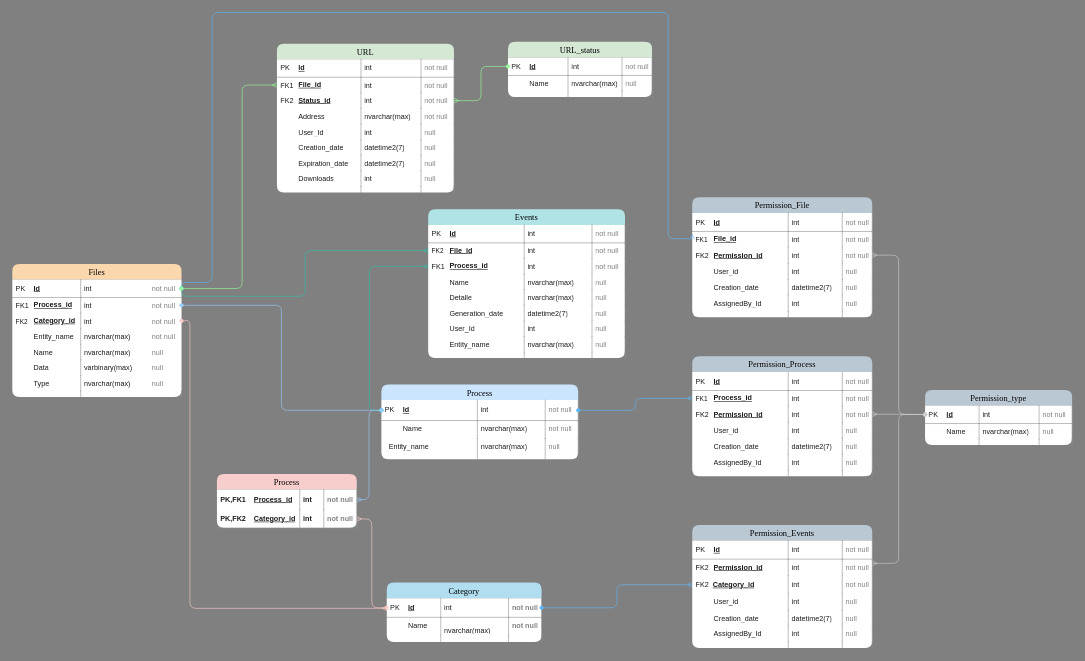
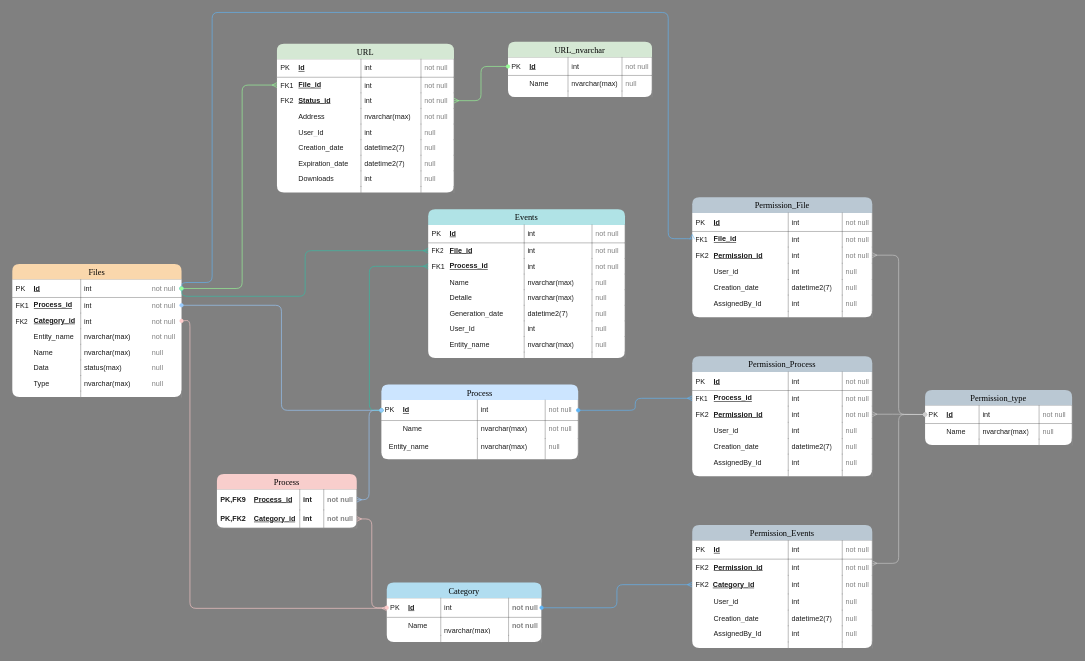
- <mxCell id="109" value="URL_status" style="shape=table;startSize=26;container=1;collapsible=1;childLayout=tableLayout;fontSize=14;fontFamily=Verdana;fillColor=#d5e8d4;strokeColor=#82b366;fontStyle=0;swimlaneFillColor=#ffffff;shadow=0;comic=0;labelBackgroundColor=none;strokeWidth=1;rounded=1;columnLines=0;rowLines=0;swimlaneLine=0;sketch=0;fixedRows=0;resizeLast=0;resizeLastRow=0;swimlaneHead=0;swimlaneBody=0;top=1;bottom=1;left=1;right=1;" parent="1" vertex="1"><mxGeometry x="846" y="69" width="240" height="92" as="geometry" /></mxCell>
+ <mxCell id="109" value="URL_nvarchar" style="shape=table;startSize=26;container=1;collapsible=1;childLayout=tableLayout;fontSize=14;fontFamily=Verdana;fillColor=#d5e8d4;strokeColor=#82b366;fontStyle=0;swimlaneFillColor=#ffffff;shadow=0;comic=0;labelBackgroundColor=none;strokeWidth=1;rounded=1;columnLines=0;rowLines=0;swimlaneLine=0;sketch=0;fixedRows=0;resizeLast=0;resizeLastRow=0;swimlaneHead=0;swimlaneBody=0;top=1;bottom=1;left=1;right=1;" parent="1" vertex="1"><mxGeometry x="846" y="69" width="240" height="92" as="geometry" /></mxCell>
- <mxCell id="25" value="varbinary(max)" style="shape=partialRectangle;top=0;left=0;bottom=0;html=1;fillColor=none;align=left;verticalAlign=top;spacingLeft=4;spacingRight=4;whiteSpace=wrap;overflow=hidden;rotatable=0;points=[];portConstraint=eastwest;part=1;strokeColor=#909090;fontColor=#1A1A1A;rounded=1;right=0;" parent="23" vertex="1" connectable="0"><mxGeometry x="114" width="113" height="26" as="geometry"><mxRectangle width="113" height="26" as="alternateBounds" /></mxGeometry></mxCell>
+ <mxCell id="25" value="status(max)" style="shape=partialRectangle;top=0;left=0;bottom=0;html=1;fillColor=none;align=left;verticalAlign=top;spacingLeft=4;spacingRight=4;whiteSpace=wrap;overflow=hidden;rotatable=0;points=[];portConstraint=eastwest;part=1;strokeColor=#909090;fontColor=#1A1A1A;rounded=1;right=0;" parent="23" vertex="1" connectable="0"><mxGeometry x="114" width="113" height="26" as="geometry"><mxRectangle width="113" height="26" as="alternateBounds" /></mxGeometry></mxCell>
- <mxCell id="87" value="PK,FK1" style="shape=partialRectangle;fontStyle=1;top=0;left=0;bottom=0;fillColor=none;align=left;verticalAlign=middle;spacingLeft=4;spacingRight=4;overflow=hidden;rotatable=0;points=[];portConstraint=eastwest;part=0;strokeColor=#909090;fontColor=#1A1A1A;rounded=1;whiteSpace=wrap;html=1;connectable=0;allowArrows=1;recursiveResize=0;expand=0;" parent="86" vertex="1" connectable="0"><mxGeometry width="138" height="34" as="geometry"><mxRectangle width="138" height="34" as="alternateBounds" /></mxGeometry></mxCell>
+ <mxCell id="87" value="PK,FK9" style="shape=partialRectangle;fontStyle=1;top=0;left=0;bottom=0;fillColor=none;align=left;verticalAlign=middle;spacingLeft=4;spacingRight=4;overflow=hidden;rotatable=0;points=[];portConstraint=eastwest;part=0;strokeColor=#909090;fontColor=#1A1A1A;rounded=1;whiteSpace=wrap;html=1;connectable=0;allowArrows=1;recursiveResize=0;expand=0;" parent="86" vertex="1" connectable="0"><mxGeometry width="138" height="34" as="geometry"><mxRectangle width="138" height="34" as="alternateBounds" /></mxGeometry></mxCell>
